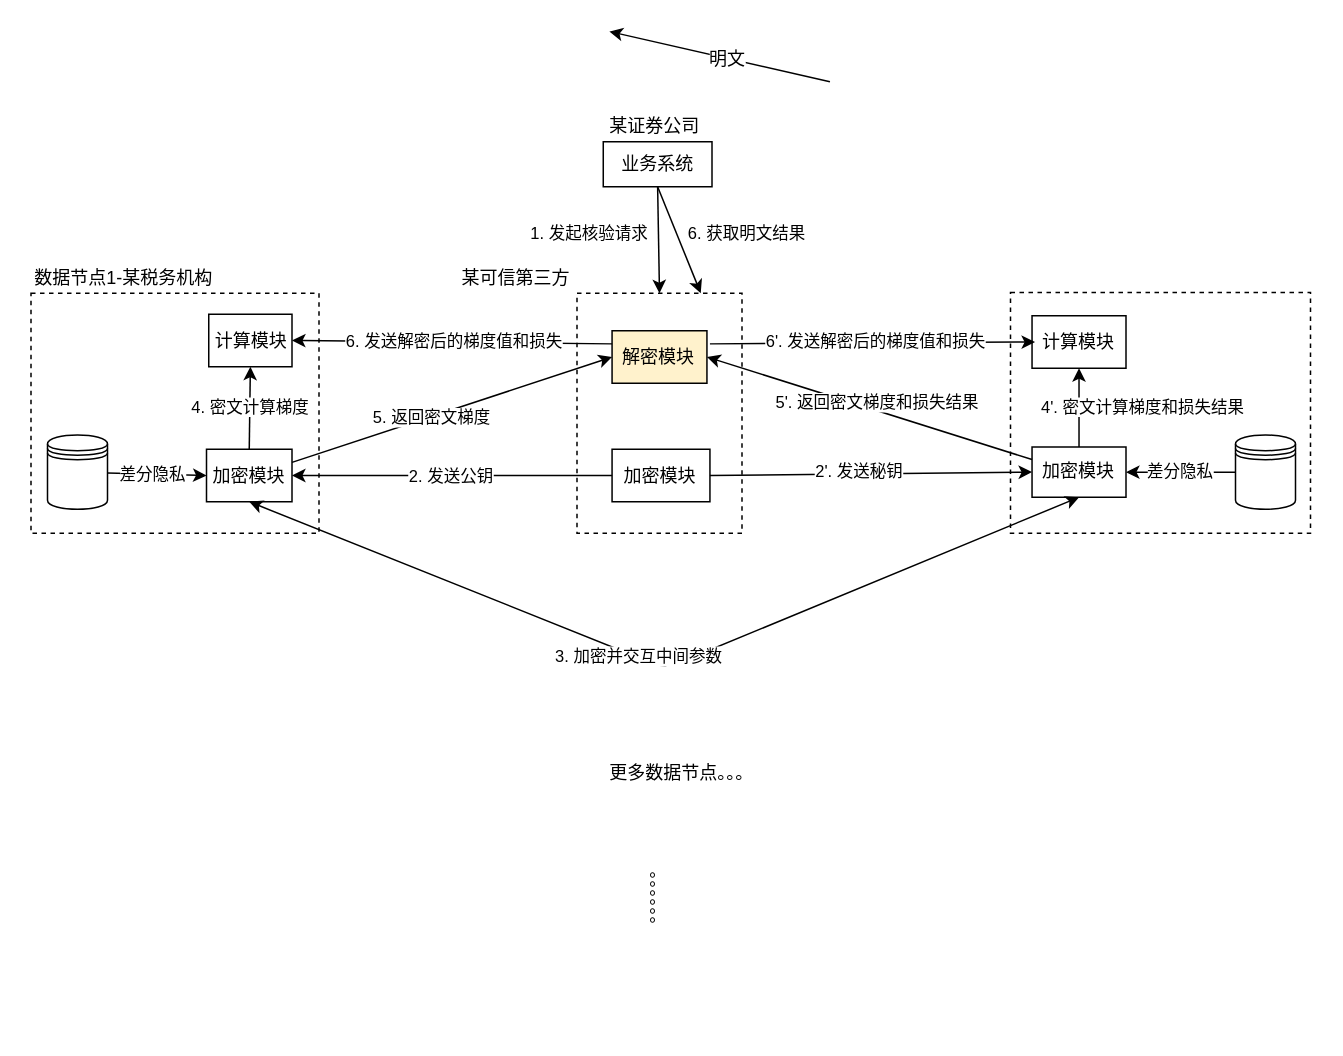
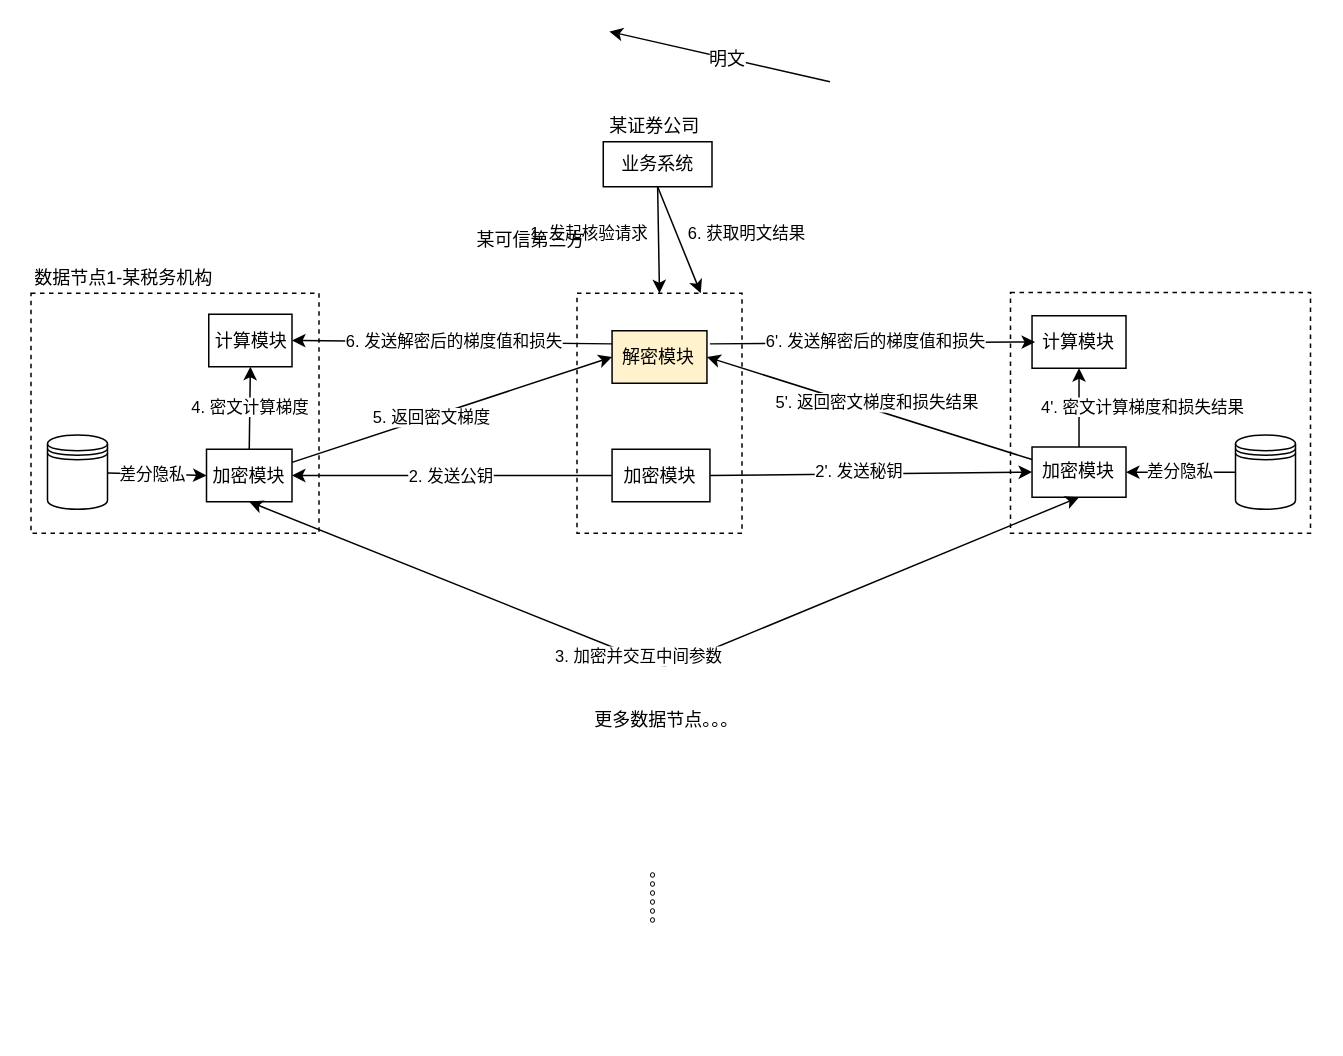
- <mxCell id="42" value="某可信第三方" style="text;html=1;strokeColor=none;fillColor=none;align=center;verticalAlign=middle;whiteSpace=wrap;rounded=0;" vertex="1" parent="1"><mxGeometry x="303" y="175" width="81" height="20" as="geometry" /></mxCell>
+ <mxCell id="42" value="某可信第三方" style="text;html=1;strokeColor=none;fillColor=none;align=center;verticalAlign=middle;whiteSpace=wrap;rounded=0;" vertex="1" parent="1"><mxGeometry x="313" y="150" width="81" height="20" as="geometry" /></mxCell>
- <mxCell id="39" value="更多数据节点。。。" style="text;html=1;strokeColor=none;fillColor=none;align=center;verticalAlign=middle;whiteSpace=wrap;rounded=0;" vertex="1" parent="1"><mxGeometry x="384" y="505" width="140" height="20" as="geometry" /></mxCell>
+ <mxCell id="39" value="更多数据节点。。。" style="text;html=1;strokeColor=none;fillColor=none;align=center;verticalAlign=middle;whiteSpace=wrap;rounded=0;" vertex="1" parent="1"><mxGeometry x="374" y="470" width="140" height="20" as="geometry" /></mxCell>
